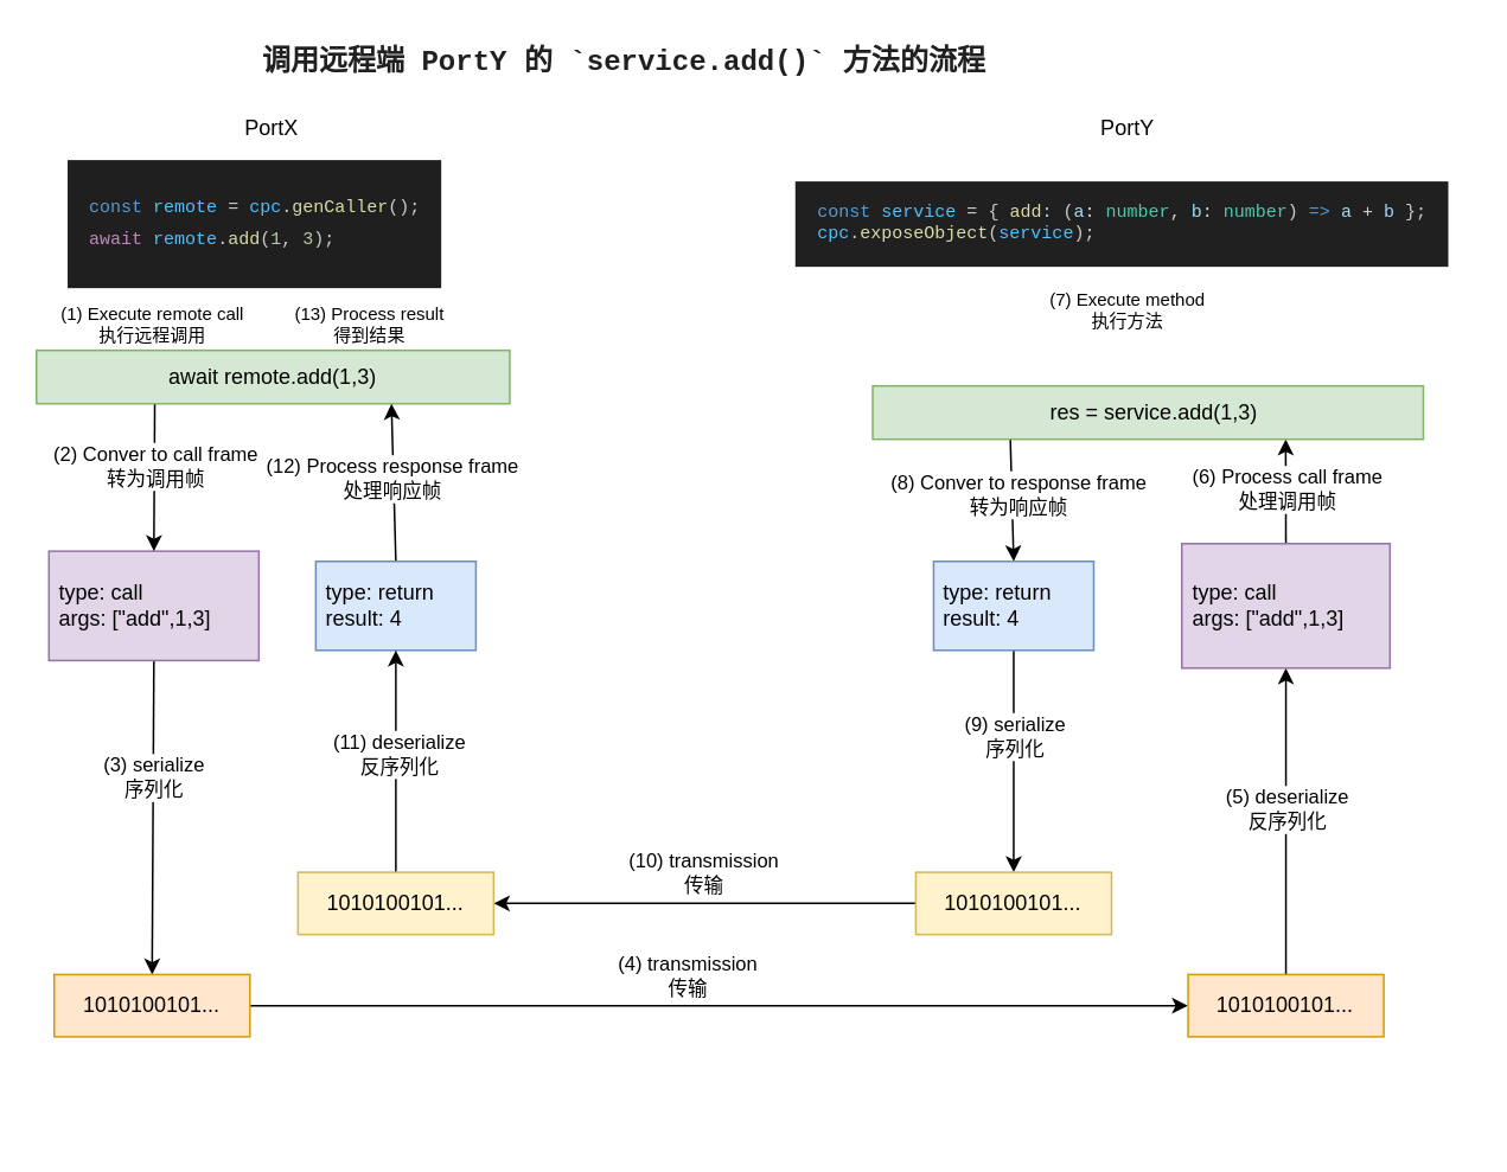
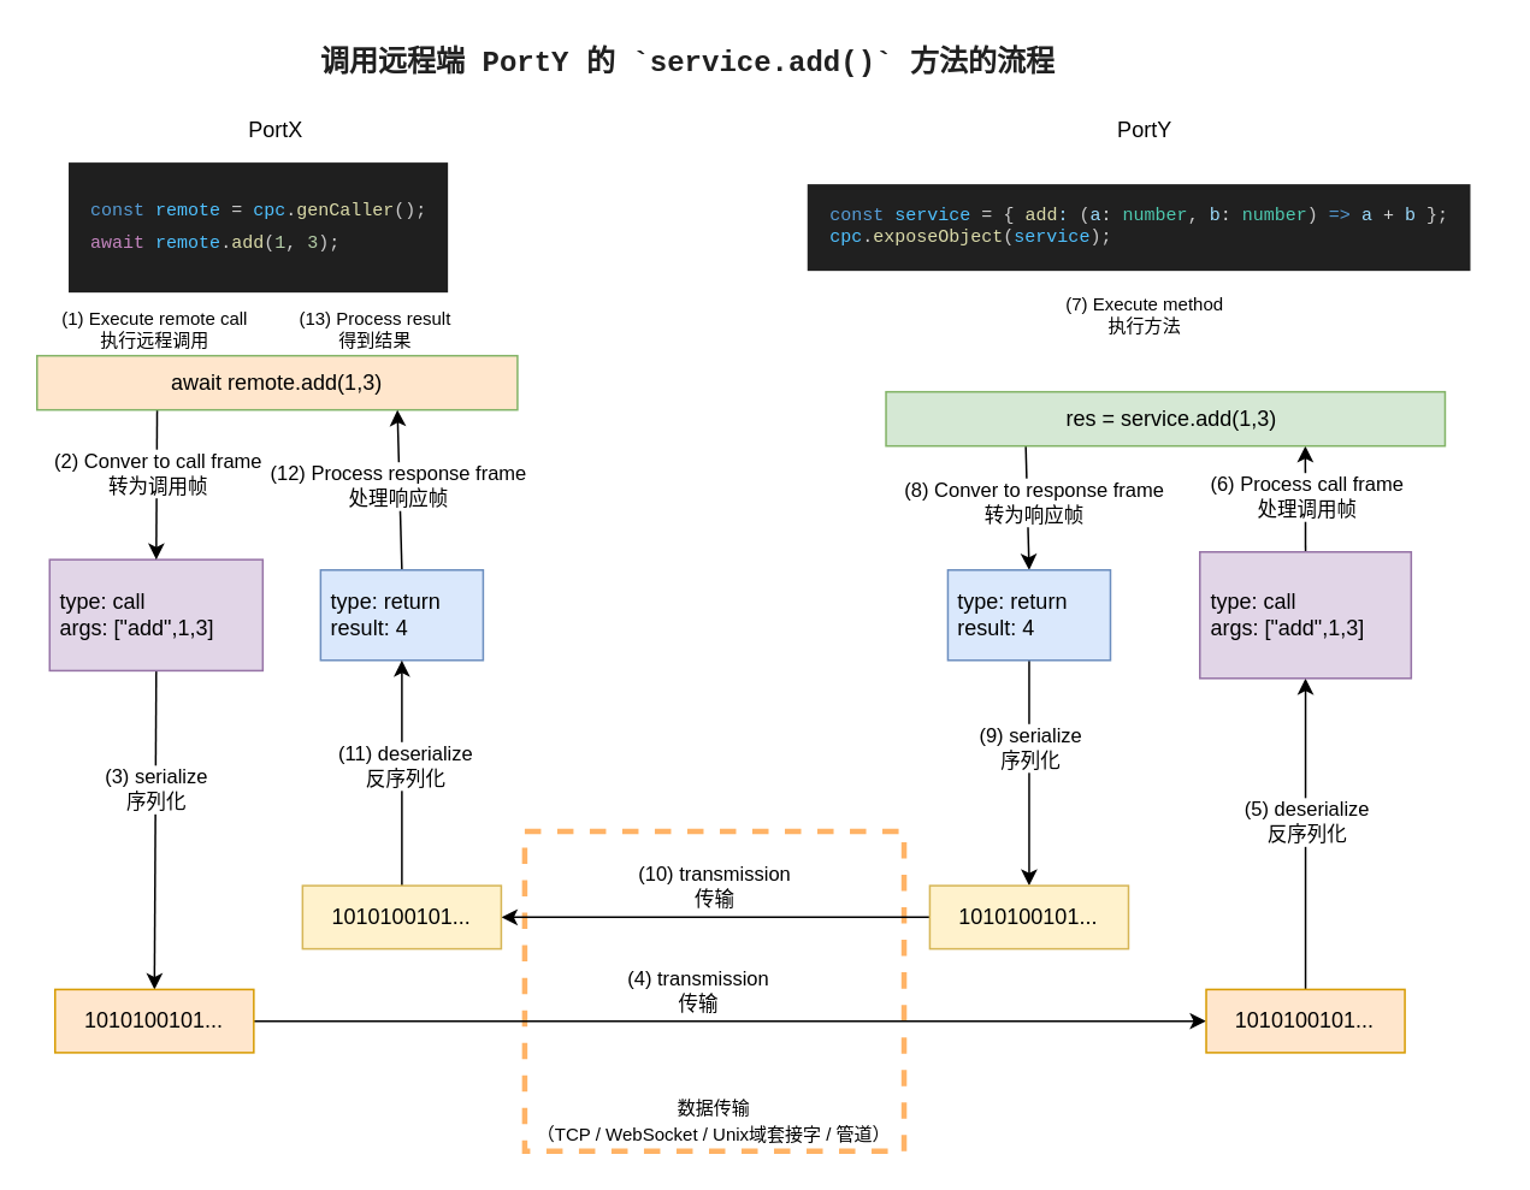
- <mxCell id="40" value="&lt;div style=&quot;font-family: Menlo, Monaco, &amp;quot;Courier New&amp;quot;, monospace; line-height: 18px;&quot;&gt;&lt;font size=&quot;1&quot; color=&quot;#202020&quot;&gt;&lt;b style=&quot;font-size: 16px;&quot;&gt;调用远程端 PortY 的 `service.add()` 方法的流程&lt;/b&gt;&lt;/font&gt;&lt;/div&gt;" style="text;html=1;align=center;verticalAlign=middle;resizable=0;points=[];autosize=1;strokeColor=none;fillColor=none;" vertex="1" parent="1"><mxGeometry x="135" y="20" width="430" height="30" as="geometry" /></mxCell>
+ <mxCell id="40" value="&lt;div style=&quot;font-family: Menlo, Monaco, &amp;quot;Courier New&amp;quot;, monospace; line-height: 18px;&quot;&gt;&lt;font size=&quot;1&quot; color=&quot;#202020&quot;&gt;&lt;b style=&quot;font-size: 16px;&quot;&gt;调用远程端 PortY 的 `service.add()` 方法的流程&lt;/b&gt;&lt;/font&gt;&lt;/div&gt;" style="text;html=1;align=center;verticalAlign=middle;resizable=0;points=[];autosize=1;strokeColor=none;fillColor=none;" vertex="1" parent="1"><mxGeometry x="165" y="20" width="430" height="30" as="geometry" /></mxCell>
- <mxCell id="8" value="&lt;span style=&quot;&quot;&gt;await remote.add(1,3)&lt;/span&gt;" style="rounded=0;whiteSpace=wrap;html=1;fillColor=#d5e8d4;strokeColor=#82b366;" parent="1" vertex="1"><mxGeometry x="20" y="196.5" width="266" height="30" as="geometry" /></mxCell>
+ <mxCell id="8" value="&lt;span style=&quot;&quot;&gt;await remote.add(1,3)&lt;/span&gt;" style="rounded=0;whiteSpace=wrap;html=1;fillColor=#ffe6cc;strokeColor=#82b366;" parent="1" vertex="1"><mxGeometry x="20" y="196.5" width="266" height="30" as="geometry" /></mxCell>
+ <mxCell id="2" value="&lt;font style=&quot;font-size: 10px;&quot;&gt;&lt;span style=&quot;background-color: rgb(255, 255, 255);&quot;&gt;数据传输&lt;/span&gt;&lt;br style=&quot;border-color: var(--border-color);&quot;&gt;&lt;span style=&quot;background-color: rgb(255, 255, 255);&quot;&gt;（&lt;/span&gt;&lt;span style=&quot;border-color: var(--border-color);&quot;&gt;TCP / WebSocket / Unix域套接字 / 管道）&lt;/span&gt;&lt;/font&gt;" style="rounded=0;whiteSpace=wrap;html=1;dashed=1;fillColor=none;strokeColor=#FFB366;strokeWidth=3;labelPosition=center;verticalLabelPosition=middle;align=center;verticalAlign=bottom;" parent="1" vertex="1"><mxGeometry x="290" y="460" width="210" height="177" as="geometry" /></mxCell>
